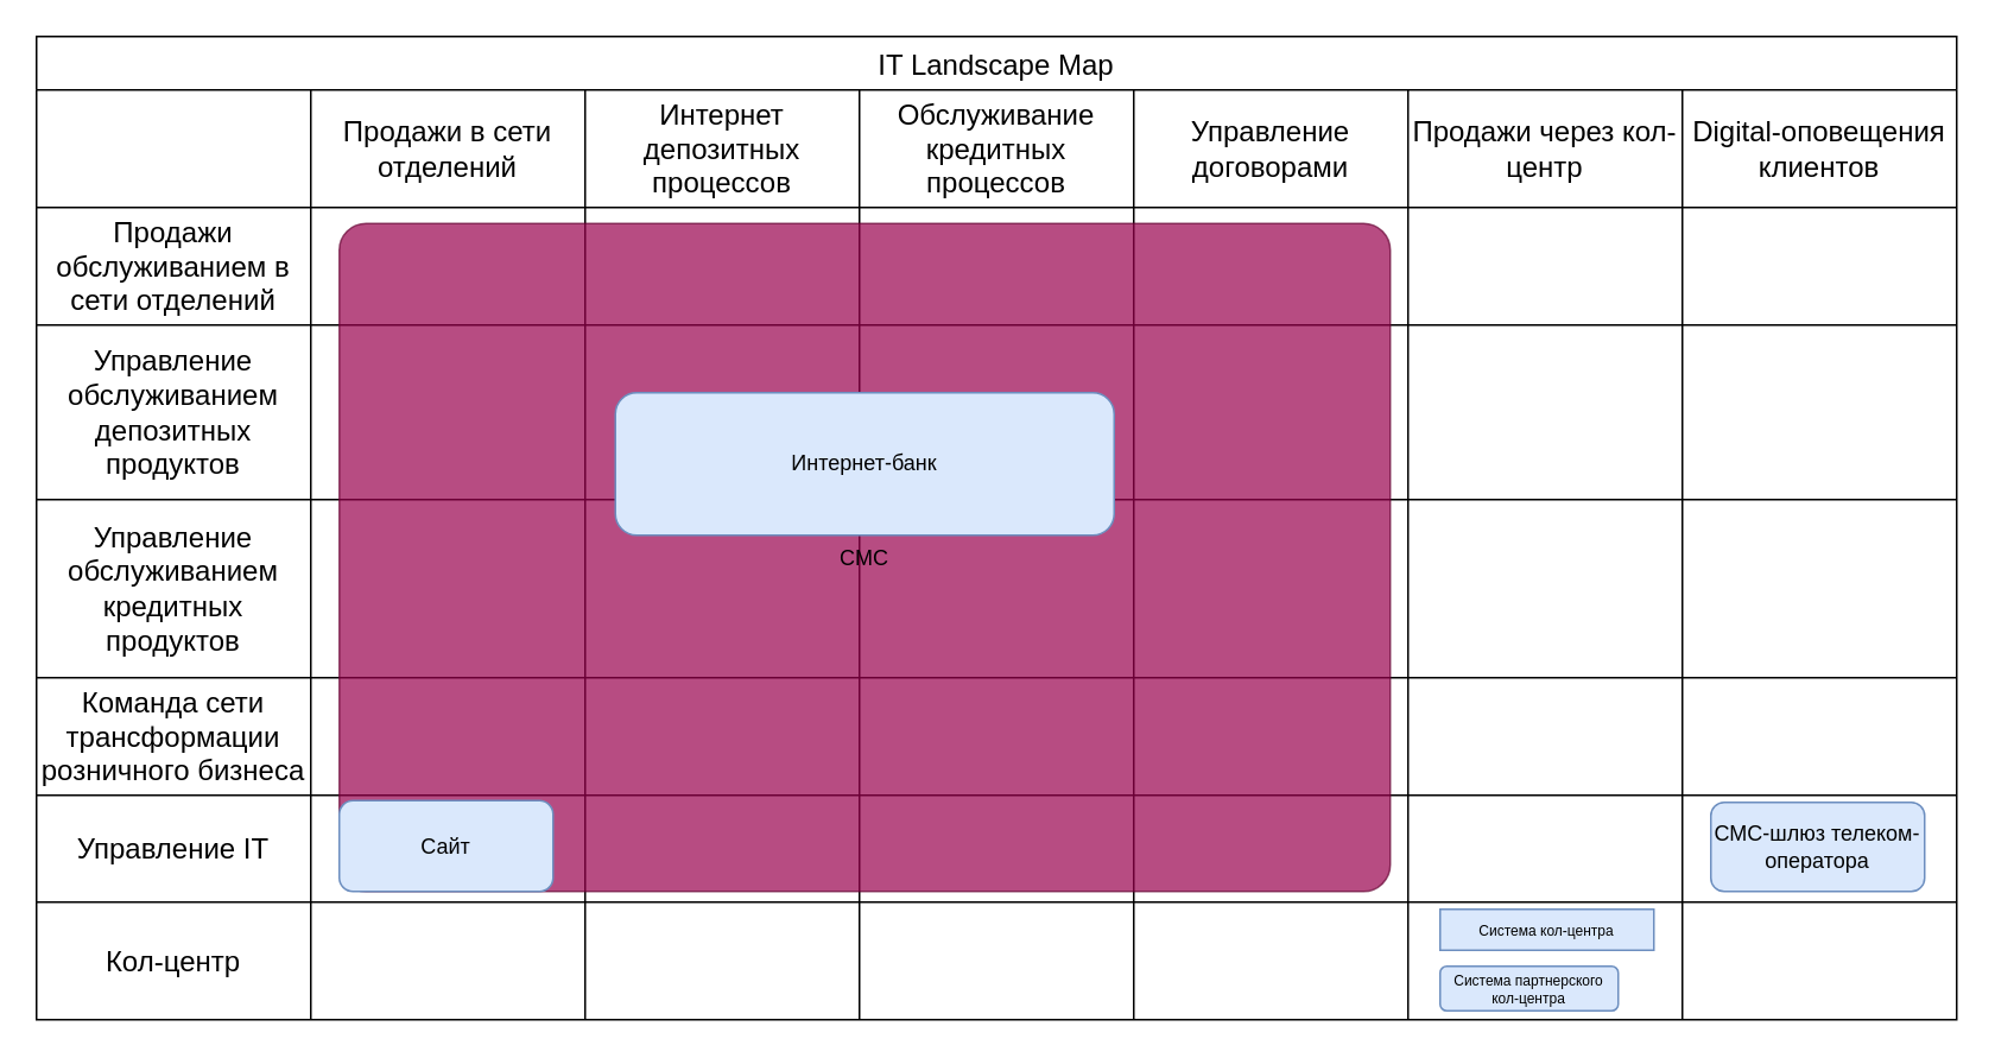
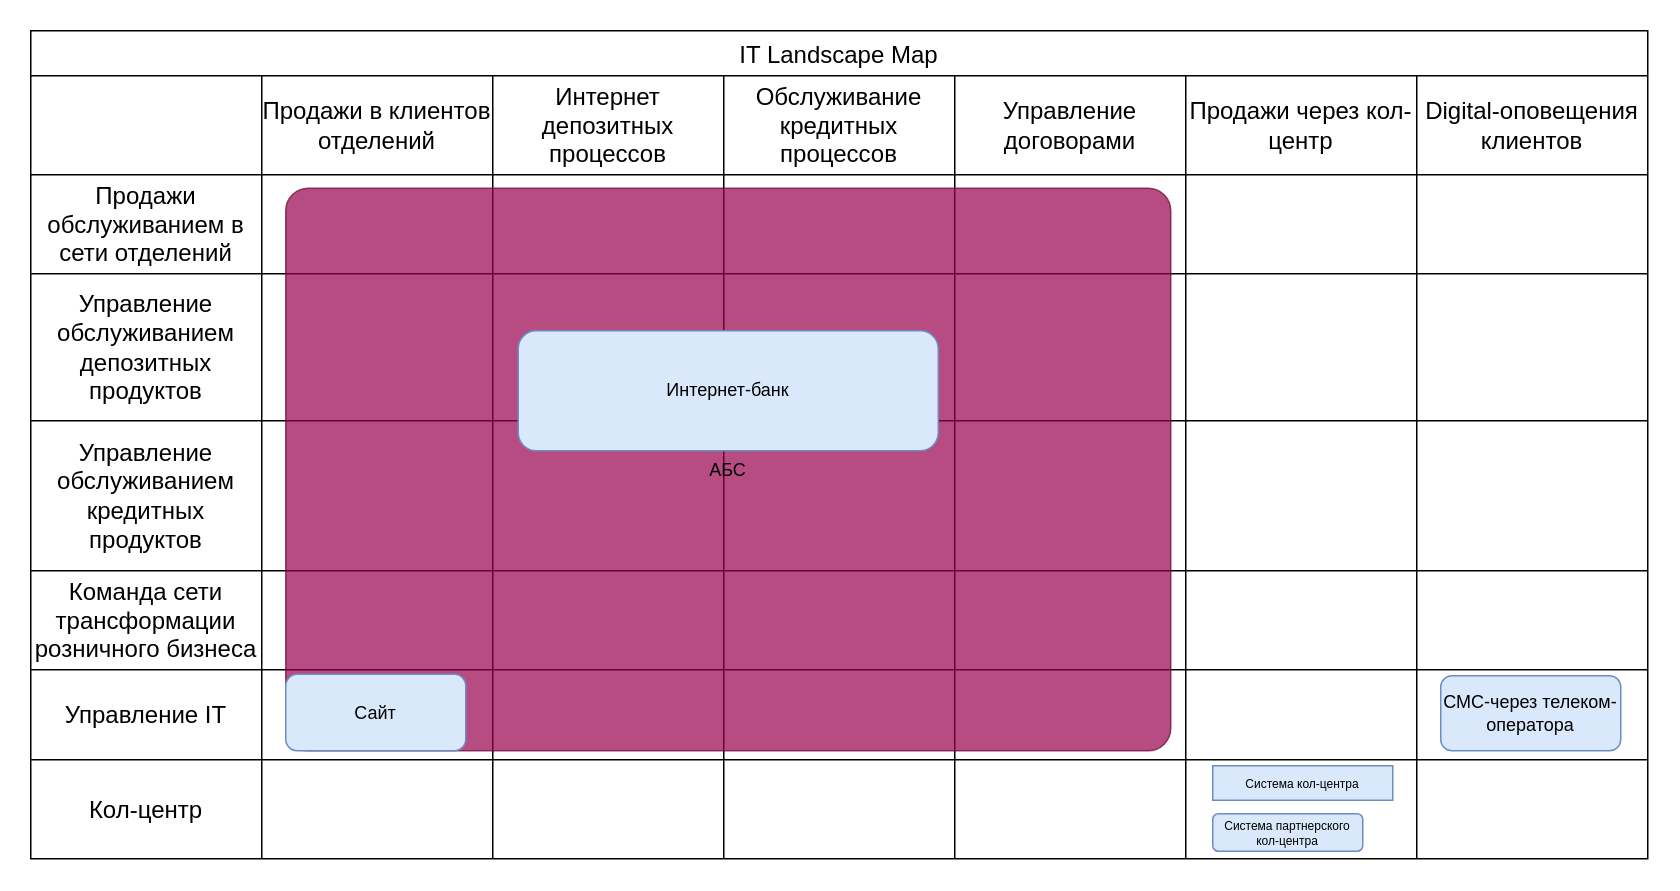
- <mxCell id="5" value="Продажи в сети отделений" style="shape=partialRectangle;html=1;whiteSpace=wrap;connectable=0;strokeColor=inherit;overflow=hidden;fillColor=none;top=0;left=0;bottom=0;right=0;pointerEvents=1;fontSize=16;" vertex="1" parent="3"><mxGeometry x="154" width="154" height="66" as="geometry"><mxRectangle width="154" height="66" as="alternateBounds" /></mxGeometry></mxCell>
+ <mxCell id="5" value="Продажи в клиентов отделений" style="shape=partialRectangle;html=1;whiteSpace=wrap;connectable=0;strokeColor=inherit;overflow=hidden;fillColor=none;top=0;left=0;bottom=0;right=0;pointerEvents=1;fontSize=16;" vertex="1" parent="3"><mxGeometry x="154" width="154" height="66" as="geometry"><mxRectangle width="154" height="66" as="alternateBounds" /></mxGeometry></mxCell>
- <mxCell id="59" value="&lt;div style=&quot;line-height: 160%;&quot;&gt;СМС&lt;/div&gt;" style="rounded=1;whiteSpace=wrap;html=1;fillColor=#99004D;strokeColor=#660033;arcSize=4;fillStyle=solid;opacity=70;" vertex="1" parent="1"><mxGeometry x="190" y="125" width="590" height="375" as="geometry" /></mxCell>
+ <mxCell id="59" value="&lt;div style=&quot;line-height: 160%;&quot;&gt;АБС&lt;/div&gt;" style="rounded=1;whiteSpace=wrap;html=1;fillColor=#99004D;strokeColor=#660033;arcSize=4;fillStyle=solid;opacity=70;" vertex="1" parent="1"><mxGeometry x="190" y="125" width="590" height="375" as="geometry" /></mxCell>
- <mxCell id="62" value="СМС-шлюз телеком-оператора" style="rounded=1;whiteSpace=wrap;html=1;fillColor=#dae8fc;strokeColor=#6c8ebf;" vertex="1" parent="1"><mxGeometry x="960" y="450" width="120" height="50" as="geometry" /></mxCell>
+ <mxCell id="62" value="СМС-через телеком-оператора" style="rounded=1;whiteSpace=wrap;html=1;fillColor=#dae8fc;strokeColor=#6c8ebf;" vertex="1" parent="1"><mxGeometry x="960" y="450" width="120" height="50" as="geometry" /></mxCell>
